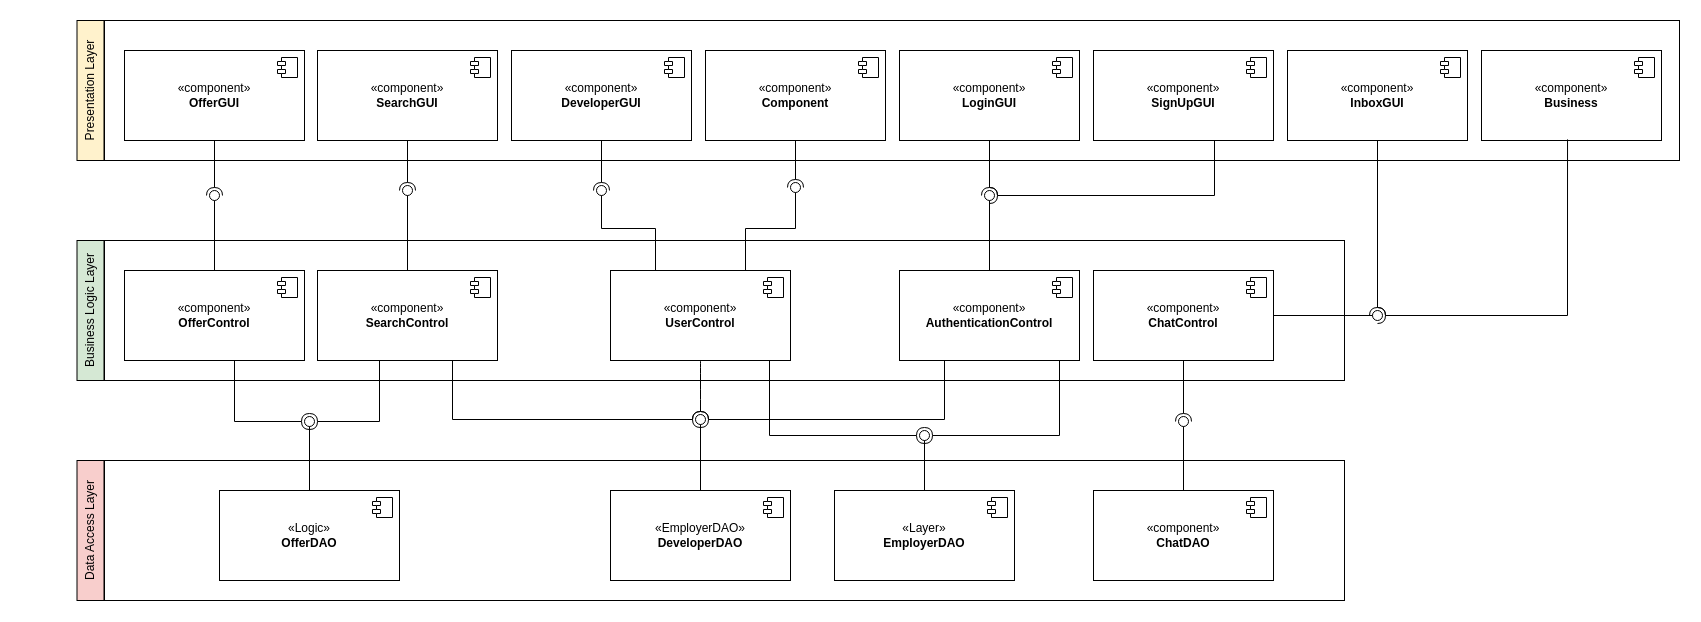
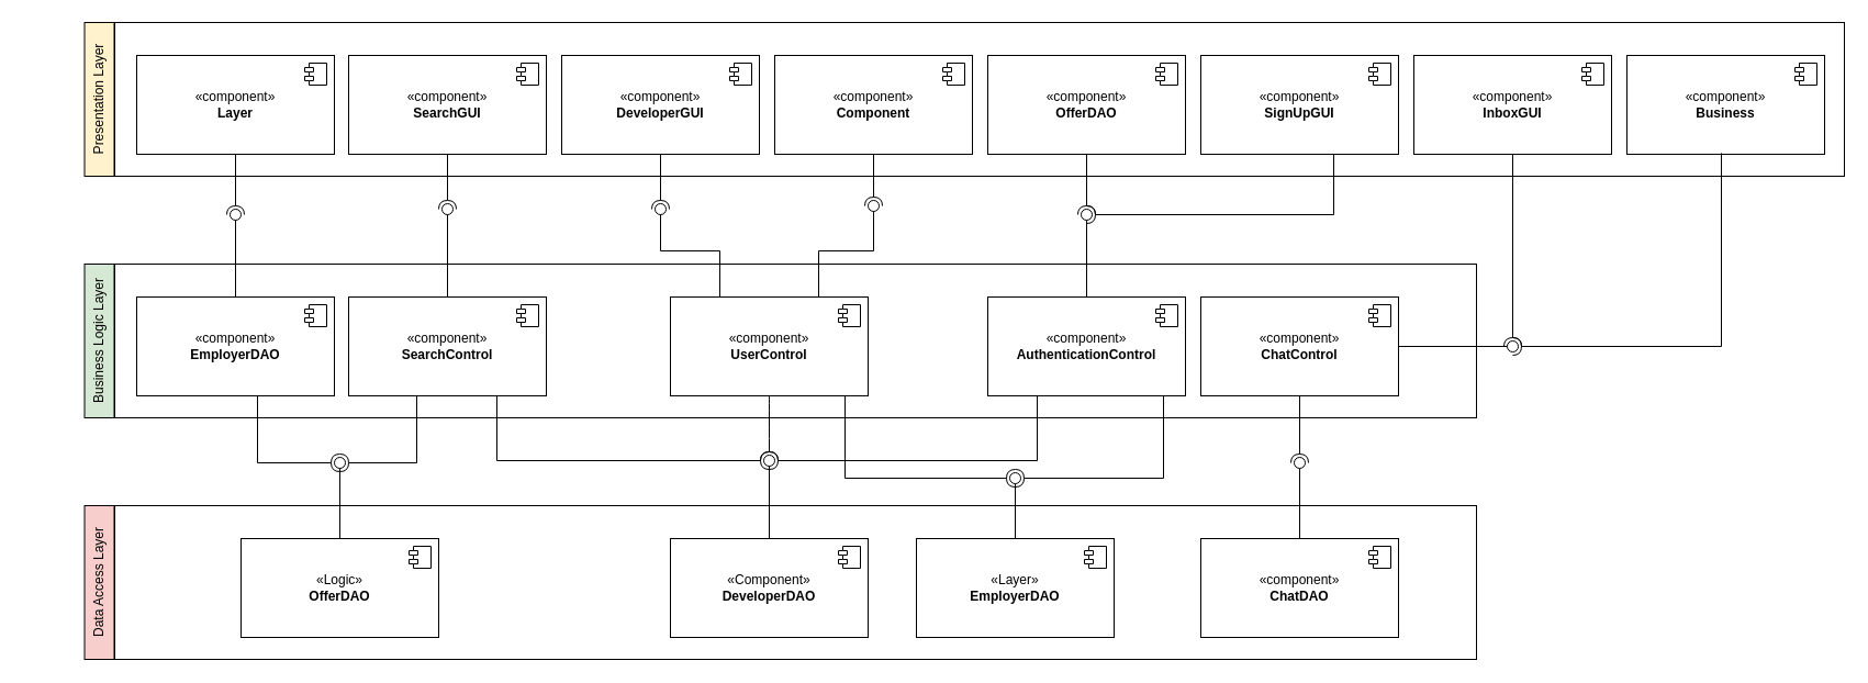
- <mxCell id="5" value="«component»&lt;br&gt;&lt;b&gt;OfferGUI&lt;/b&gt;" style="html=1;dropTarget=0;whiteSpace=wrap;" parent="1" vertex="1"><mxGeometry x="124" y="50" width="180" height="90" as="geometry" /></mxCell>
+ <mxCell id="5" value="«component»&lt;br&gt;&lt;b&gt;Layer&lt;/b&gt;" style="html=1;dropTarget=0;whiteSpace=wrap;" parent="1" vertex="1"><mxGeometry x="124" y="50" width="180" height="90" as="geometry" /></mxCell>
- <mxCell id="15" value="«component»&lt;br&gt;&lt;b&gt;LoginGUI&lt;/b&gt;" style="html=1;dropTarget=0;whiteSpace=wrap;" parent="1" vertex="1"><mxGeometry x="899" y="50" width="180" height="90" as="geometry" /></mxCell>
+ <mxCell id="15" value="«component»&lt;br&gt;&lt;b&gt;OfferDAO&lt;/b&gt;" style="html=1;dropTarget=0;whiteSpace=wrap;" parent="1" vertex="1"><mxGeometry x="899" y="50" width="180" height="90" as="geometry" /></mxCell>
- <mxCell id="23" value="«component»&lt;br&gt;&lt;b&gt;OfferControl&lt;/b&gt;" style="html=1;dropTarget=0;whiteSpace=wrap;" parent="1" vertex="1"><mxGeometry x="124" y="270" width="180" height="90" as="geometry" /></mxCell>
+ <mxCell id="23" value="«component»&lt;br&gt;&lt;b&gt;EmployerDAO&lt;/b&gt;" style="html=1;dropTarget=0;whiteSpace=wrap;" parent="1" vertex="1"><mxGeometry x="124" y="270" width="180" height="90" as="geometry" /></mxCell>
- <mxCell id="9" value="«EmployerDAO»&lt;br&gt;&lt;b&gt;DeveloperDAO&lt;/b&gt;" style="html=1;dropTarget=0;whiteSpace=wrap;" parent="1" vertex="1"><mxGeometry x="610" y="490" width="180" height="90" as="geometry" /></mxCell>
+ <mxCell id="9" value="«Component»&lt;br&gt;&lt;b&gt;DeveloperDAO&lt;/b&gt;" style="html=1;dropTarget=0;whiteSpace=wrap;" parent="1" vertex="1"><mxGeometry x="610" y="490" width="180" height="90" as="geometry" /></mxCell>
